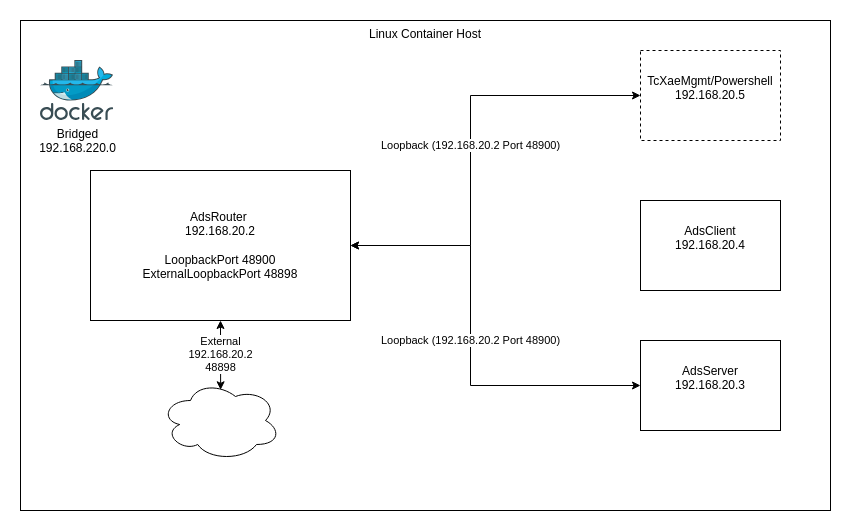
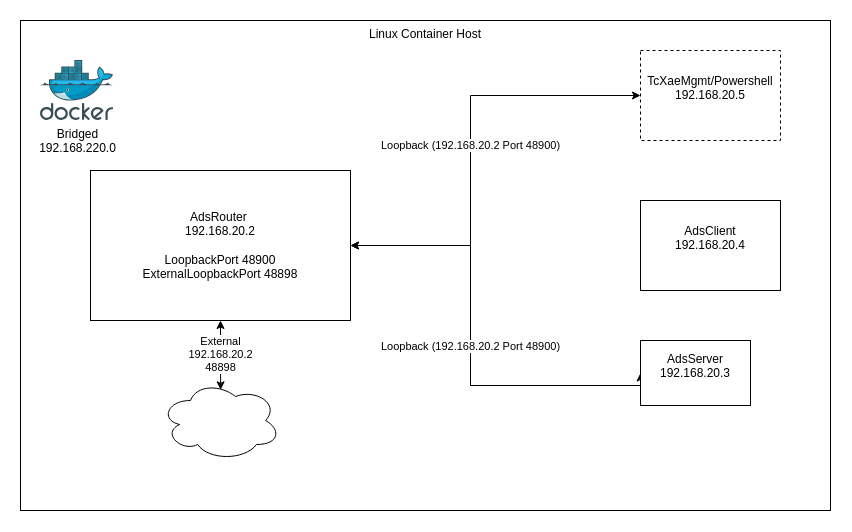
- <mxCell id="7" value="AdsServer&lt;div&gt;192.168.20.3&lt;/div&gt;&lt;div&gt;&lt;br&gt;&lt;/div&gt;" style="rounded=0;whiteSpace=wrap;html=1;" parent="1" vertex="1"><mxGeometry x="640" y="340" width="140" height="90" as="geometry" /></mxCell>
+ <mxCell id="7" value="AdsServer&lt;div&gt;192.168.20.3&lt;/div&gt;&lt;div&gt;&lt;br&gt;&lt;/div&gt;" style="rounded=0;whiteSpace=wrap;html=1;" parent="1" vertex="1"><mxGeometry x="640" y="340" width="110" height="65" as="geometry" /></mxCell>
